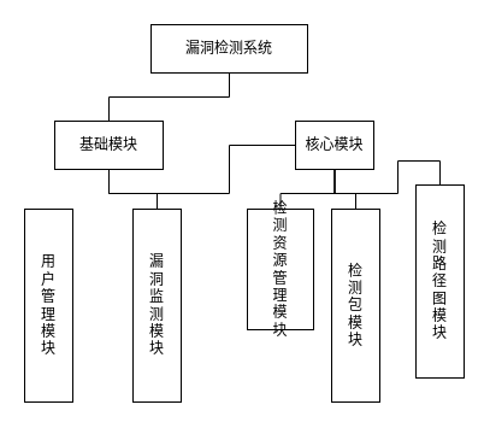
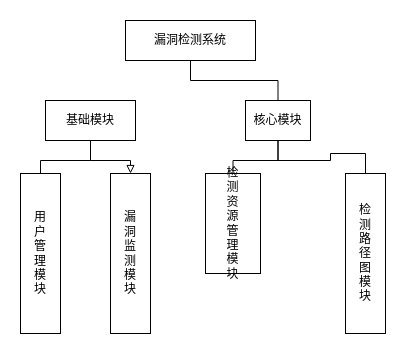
- <mxCell id="2" style="edgeStyle=orthogonalEdgeStyle;rounded=0;orthogonalLoop=1;jettySize=auto;html=1;exitX=0.5;exitY=1;exitDx=0;exitDy=0;entryX=0.5;entryY=0;entryDx=0;entryDy=0;startArrow=none;startFill=0;endArrow=none;endFill=0;" edge="1" parent="1" source="4" target="7"><mxGeometry relative="1" as="geometry" /></mxCell>
+ <mxCell id="3" style="edgeStyle=orthogonalEdgeStyle;rounded=0;orthogonalLoop=1;jettySize=auto;html=1;exitX=0.5;exitY=1;exitDx=0;exitDy=0;entryX=0.5;entryY=0;entryDx=0;entryDy=0;endArrow=none;endFill=0;" edge="1" parent="1" source="4" target="11"><mxGeometry relative="1" as="geometry" /></mxCell>
- <mxCell id="5" style="edgeStyle=orthogonalEdgeStyle;rounded=0;orthogonalLoop=1;jettySize=auto;html=1;exitX=0.5;exitY=1;exitDx=0;exitDy=0;endArrow=none;endFill=0;" edge="1" parent="1" source="7" target="11"><mxGeometry relative="1" as="geometry" /></mxCell>
+ <mxCell id="5" style="edgeStyle=orthogonalEdgeStyle;rounded=0;orthogonalLoop=1;jettySize=auto;html=1;exitX=0.5;exitY=1;exitDx=0;exitDy=0;entryX=0.5;entryY=0;entryDx=0;entryDy=0;endArrow=none;endFill=0;" edge="1" parent="1" source="7" target="12"><mxGeometry relative="1" as="geometry" /></mxCell>
- <mxCell id="6" style="edgeStyle=orthogonalEdgeStyle;rounded=0;orthogonalLoop=1;jettySize=auto;html=1;exitX=0.5;exitY=1;exitDx=0;exitDy=0;entryX=0.5;entryY=0;entryDx=0;entryDy=0;endArrow=none;endFill=0;" edge="1" parent="1" source="7" target="13"><mxGeometry relative="1" as="geometry" /></mxCell>
+ <mxCell id="6" style="edgeStyle=orthogonalEdgeStyle;rounded=0;orthogonalLoop=1;jettySize=auto;html=1;exitX=0.5;exitY=1;exitDx=0;exitDy=0;entryX=0.5;entryY=0;entryDx=0;entryDy=0;endArrow=block;endFill=0;" edge="1" parent="1" source="7" target="13"><mxGeometry relative="1" as="geometry" /></mxCell>
- <mxCell id="9" style="edgeStyle=orthogonalEdgeStyle;rounded=0;orthogonalLoop=1;jettySize=auto;html=1;exitX=0.5;exitY=1;exitDx=0;exitDy=0;endArrow=none;endFill=0;" edge="1" parent="1" source="11" target="15"><mxGeometry relative="1" as="geometry" /></mxCell>
- <mxCell id="16" value="检&lt;br&gt;测&lt;br&gt;路&lt;br&gt;径&lt;br&gt;图&lt;br&gt;模&lt;br&gt;块" style="rounded=0;whiteSpace=wrap;html=1;" vertex="1" parent="1"><mxGeometry x="345" y="153" width="40" height="160" as="geometry" /></mxCell>
+ <mxCell id="16" value="检&lt;br&gt;测&lt;br&gt;路&lt;br&gt;径&lt;br&gt;图&lt;br&gt;模&lt;br&gt;块" style="rounded=0;whiteSpace=wrap;html=1;" vertex="1" parent="1"><mxGeometry x="345" y="173" width="40" height="160" as="geometry" /></mxCell>
- <mxCell id="15" value="检&lt;br&gt;测&lt;br&gt;包&lt;br&gt;模&lt;br&gt;块" style="rounded=0;whiteSpace=wrap;html=1;" vertex="1" parent="1"><mxGeometry x="275" y="173" width="40" height="160" as="geometry" /></mxCell>
